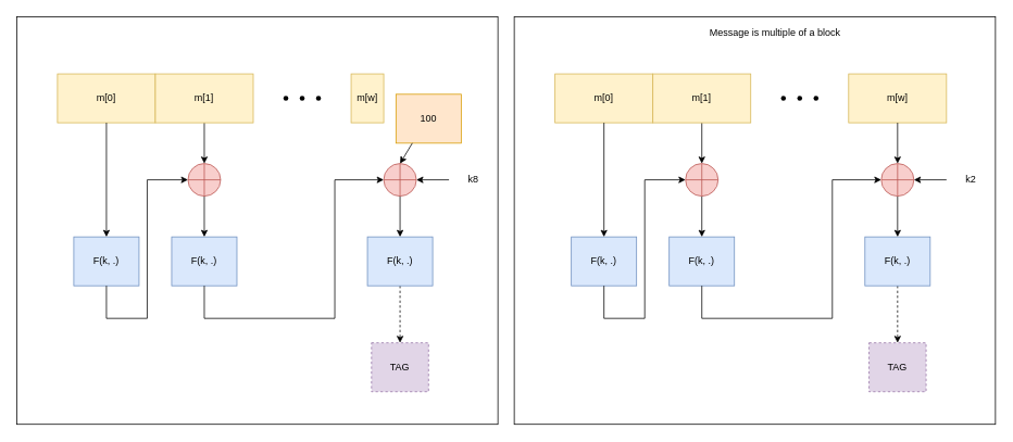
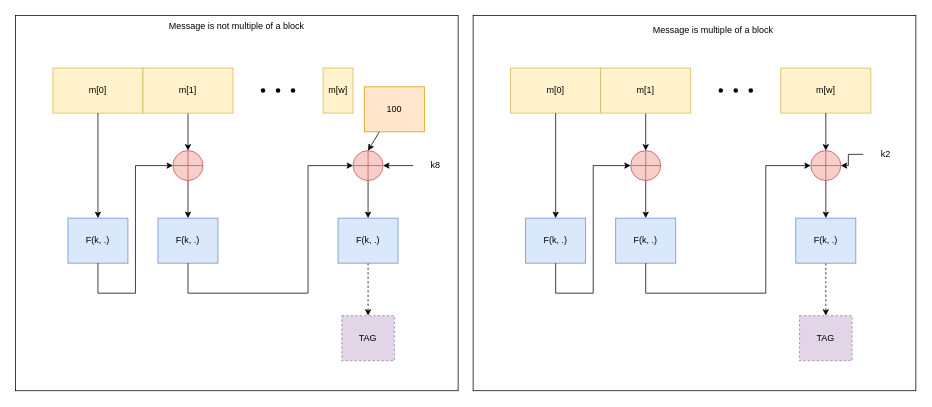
+ <mxCell id="26" value="Message is not multiple of a block" style="text;html=1;align=center;verticalAlign=middle;whiteSpace=wrap;rounded=0;" vertex="1" parent="1"><mxGeometry x="206.25" y="20" width="217.5" height="30" as="geometry" /></mxCell>
- <mxCell id="43" value="k2" style="text;html=1;align=center;verticalAlign=middle;whiteSpace=wrap;rounded=0;" vertex="1" parent="1"><mxGeometry x="1160" y="205" width="60" height="30" as="geometry" /></mxCell>
+ <mxCell id="43" value="k2" style="text;html=1;align=center;verticalAlign=middle;whiteSpace=wrap;rounded=0;" vertex="1" parent="1"><mxGeometry x="1150" y="190" width="60" height="30" as="geometry" /></mxCell>
